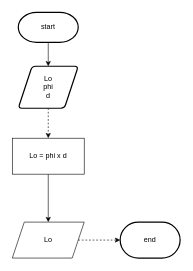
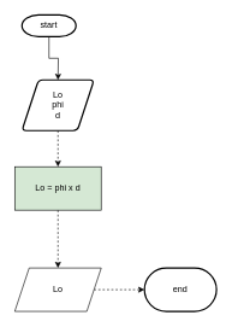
- <mxCell id="3" value="start" style="strokeWidth=2;html=1;shape=mxgraph.flowchart.terminator;whiteSpace=wrap;" vertex="1" parent="1"><mxGeometry x="30" y="20" width="100" height="50" as="geometry" /></mxCell>
+ <mxCell id="3" value="start" style="strokeWidth=2;html=1;shape=mxgraph.flowchart.terminator;whiteSpace=wrap;" vertex="1" parent="1"><mxGeometry x="30" y="20" width="75" height="30" as="geometry" /></mxCell>
- <mxCell id="7" value="Lo = phi x d" style="rounded=0;whiteSpace=wrap;html=1;" vertex="1" parent="1"><mxGeometry x="20" y="230" width="120" height="60" as="geometry" /></mxCell>
+ <mxCell id="7" value="Lo = phi x d" style="rounded=0;whiteSpace=wrap;html=1;fillColor=#d5e8d4;" vertex="1" parent="1"><mxGeometry x="20" y="230" width="120" height="60" as="geometry" /></mxCell>
- <mxCell id="6" value="" style="edgeStyle=orthogonalEdgeStyle;rounded=0;orthogonalLoop=1;jettySize=auto;html=1;" edge="1" parent="1" source="7" target="9"><mxGeometry relative="1" as="geometry" /></mxCell>
+ <mxCell id="6" value="" style="edgeStyle=orthogonalEdgeStyle;rounded=0;orthogonalLoop=1;jettySize=auto;html=1;dashed=1;" edge="1" parent="1" source="7" target="9"><mxGeometry relative="1" as="geometry" /></mxCell>
